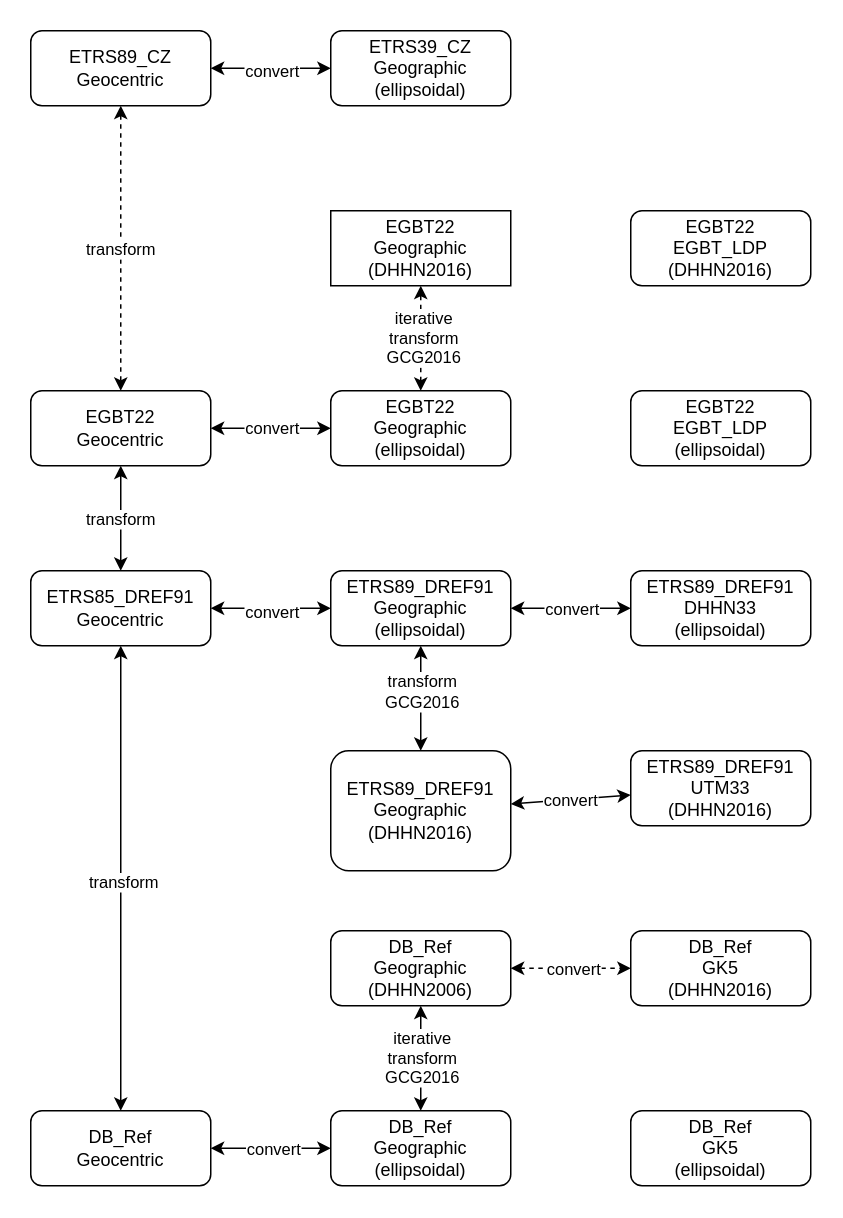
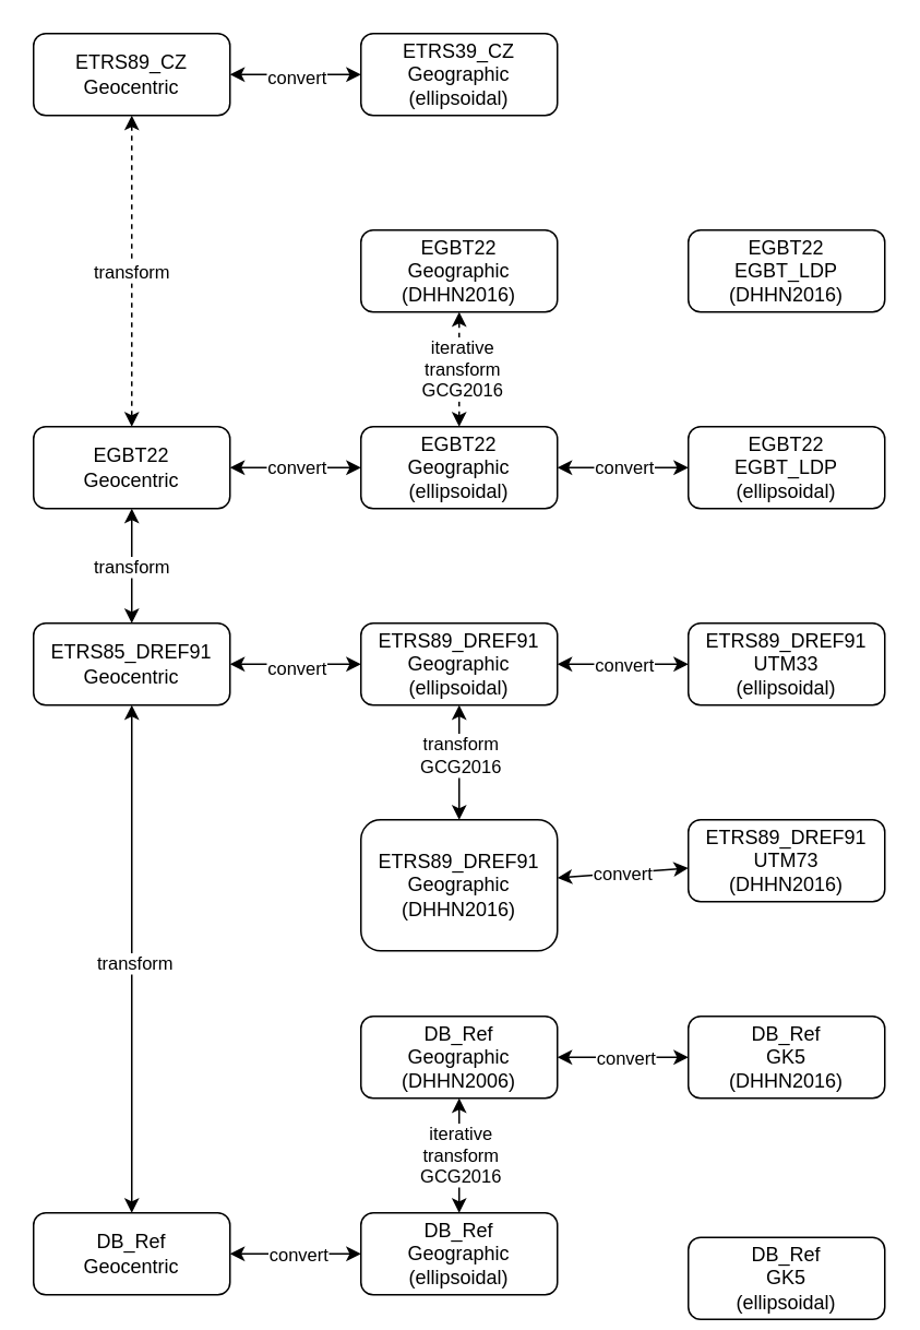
- <mxCell id="34" value="EGBT22&lt;br&gt;&lt;div&gt;Geographic&lt;/div&gt;&lt;div&gt;(DHHN2016)&lt;/div&gt;" style="whiteSpace=wrap;html=1;rounded=0;" parent="1" vertex="1"><mxGeometry x="220" y="140" width="120" height="50" as="geometry" /></mxCell>
+ <mxCell id="34" value="EGBT22&lt;br&gt;&lt;div&gt;Geographic&lt;/div&gt;&lt;div&gt;(DHHN2016)&lt;/div&gt;" style="rounded=1;whiteSpace=wrap;html=1;" parent="1" vertex="1"><mxGeometry x="220" y="140" width="120" height="50" as="geometry" /></mxCell>
+ <mxCell id="38" value="" style="endArrow=classic;startArrow=classic;html=1;rounded=0;noEdgeStyle=1;edgeStyle=orthogonalEdgeStyle;" parent="1" source="2" target="37" edge="1"><mxGeometry width="50" height="50" relative="1" as="geometry"><mxPoint x="900" y="695" as="sourcePoint" /><mxPoint x="800" y="520" as="targetPoint" /><Array as="points" /></mxGeometry></mxCell>
+ <mxCell id="39" value="&lt;div&gt;convert&lt;/div&gt;" style="edgeLabel;html=1;align=center;verticalAlign=middle;resizable=0;points=[];" parent="38" vertex="1" connectable="0"><mxGeometry x="-0.012" y="1" relative="1" as="geometry"><mxPoint as="offset" /></mxGeometry></mxCell>
- <mxCell id="3" value="&lt;div&gt;ETRS89_DREF91&lt;br&gt;DHHN33&lt;/div&gt;&lt;div&gt;(ellipsoidal)&lt;/div&gt;" style="rounded=1;whiteSpace=wrap;html=1;" parent="1" vertex="1"><mxGeometry x="420" y="380" width="120" height="50" as="geometry" /></mxCell>
+ <mxCell id="3" value="&lt;div&gt;ETRS89_DREF91&lt;br&gt;UTM33&lt;/div&gt;&lt;div&gt;(ellipsoidal)&lt;/div&gt;" style="rounded=1;whiteSpace=wrap;html=1;" parent="1" vertex="1"><mxGeometry x="420" y="380" width="120" height="50" as="geometry" /></mxCell>
- <mxCell id="40" value="&lt;div&gt;ETRS89_DREF91&lt;br&gt;UTM33&lt;/div&gt;&lt;div&gt;(DHHN2016)&lt;/div&gt;" style="rounded=1;whiteSpace=wrap;html=1;" parent="1" vertex="1"><mxGeometry x="420" y="500" width="120" height="50" as="geometry" /></mxCell>
+ <mxCell id="40" value="&lt;div&gt;ETRS89_DREF91&lt;br&gt;UTM73&lt;/div&gt;&lt;div&gt;(DHHN2016)&lt;/div&gt;" style="rounded=1;whiteSpace=wrap;html=1;" parent="1" vertex="1"><mxGeometry x="420" y="500" width="120" height="50" as="geometry" /></mxCell>
- <mxCell id="45" value="" style="endArrow=classic;startArrow=classic;html=1;rounded=0;noEdgeStyle=1;edgeStyle=orthogonalEdgeStyle;dashed=1;" parent="1" source="19" target="41" edge="1"><mxGeometry width="50" height="50" relative="1" as="geometry"><mxPoint x="190" y="475" as="sourcePoint" /><mxPoint x="110" y="475" as="targetPoint" /><Array as="points" /></mxGeometry></mxCell>
+ <mxCell id="45" value="" style="endArrow=classic;startArrow=classic;html=1;rounded=0;noEdgeStyle=1;edgeStyle=orthogonalEdgeStyle;" parent="1" source="19" target="41" edge="1"><mxGeometry width="50" height="50" relative="1" as="geometry"><mxPoint x="190" y="475" as="sourcePoint" /><mxPoint x="110" y="475" as="targetPoint" /><Array as="points" /></mxGeometry></mxCell>
- <mxCell id="4" value="&lt;div&gt;DB_Ref&lt;/div&gt;&lt;div&gt;GK5&lt;/div&gt;&lt;div&gt;(ellipsoidal)&lt;/div&gt;" style="rounded=1;whiteSpace=wrap;html=1;" parent="1" vertex="1"><mxGeometry x="420" y="740" width="120" height="50" as="geometry" /></mxCell>
+ <mxCell id="4" value="&lt;div&gt;DB_Ref&lt;/div&gt;&lt;div&gt;GK5&lt;/div&gt;&lt;div&gt;(ellipsoidal)&lt;/div&gt;" style="rounded=1;whiteSpace=wrap;html=1;" parent="1" vertex="1"><mxGeometry x="420" y="755" width="120" height="50" as="geometry" /></mxCell>
